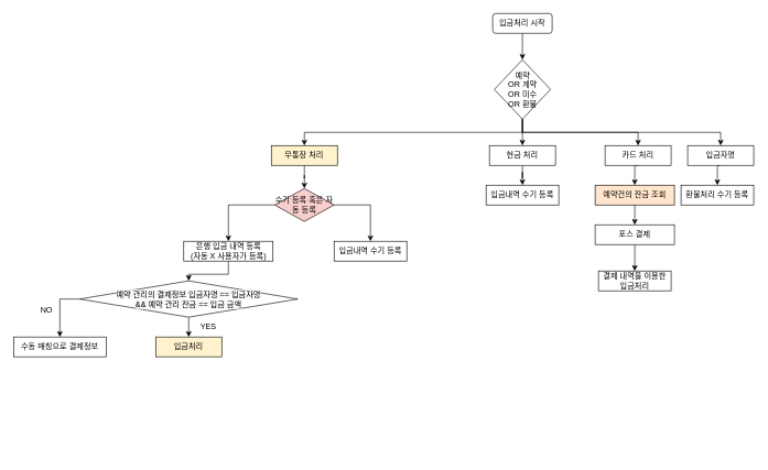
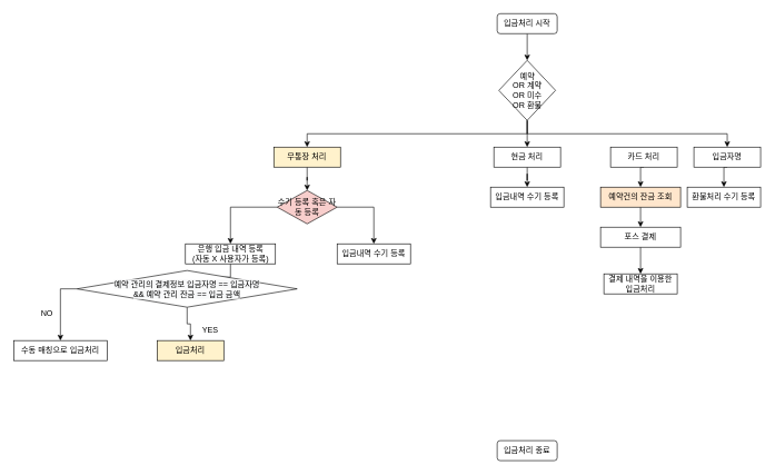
- <mxCell id="7" style="edgeStyle=orthogonalEdgeStyle;rounded=0;orthogonalLoop=1;jettySize=auto;html=1;exitX=0.5;exitY=1;exitDx=0;exitDy=0;entryX=0.5;entryY=0;entryDx=0;entryDy=0;" parent="1" source="9" target="15" edge="1"><mxGeometry relative="1" as="geometry" /></mxCell>
- <mxCell id="20" value="&#10;&#10;&lt;span style=&quot;color: rgb(0, 0, 0); font-family: helvetica; font-size: 12px; font-style: normal; font-weight: 400; letter-spacing: normal; text-align: center; text-indent: 0px; text-transform: none; word-spacing: 0px; background-color: rgb(248, 249, 250); display: inline; float: none;&quot;&gt;예약 관리의 결제정보 입금자명 == 입금자명&lt;/span&gt;&lt;br style=&quot;color: rgb(0, 0, 0); font-family: helvetica; font-size: 12px; font-style: normal; font-weight: 400; letter-spacing: normal; text-align: center; text-indent: 0px; text-transform: none; word-spacing: 0px; background-color: rgb(248, 249, 250);&quot;&gt;&lt;span style=&quot;color: rgb(0, 0, 0); font-family: helvetica; font-size: 12px; font-style: normal; font-weight: 400; letter-spacing: normal; text-align: center; text-indent: 0px; text-transform: none; word-spacing: 0px; background-color: rgb(248, 249, 250); display: inline; float: none;&quot;&gt;&amp;amp;&amp;amp; 예약 관리 잔금 == 입금 금액&lt;/span&gt;&#10;&#10;" style="rhombus;whiteSpace=wrap;html=1;" parent="1" vertex="1"><mxGeometry x="120" y="425" width="330" height="55" as="geometry" /></mxCell>
+ <mxCell id="20" value="&#10;&#10;&lt;span style=&quot;color: rgb(0, 0, 0); font-family: helvetica; font-size: 12px; font-style: normal; font-weight: 400; letter-spacing: normal; text-align: center; text-indent: 0px; text-transform: none; word-spacing: 0px; background-color: rgb(248, 249, 250); display: inline; float: none;&quot;&gt;예약 관리의 결제정보 입금자명 == 입금자명&lt;/span&gt;&lt;br style=&quot;color: rgb(0, 0, 0); font-family: helvetica; font-size: 12px; font-style: normal; font-weight: 400; letter-spacing: normal; text-align: center; text-indent: 0px; text-transform: none; word-spacing: 0px; background-color: rgb(248, 249, 250);&quot;&gt;&lt;span style=&quot;color: rgb(0, 0, 0); font-family: helvetica; font-size: 12px; font-style: normal; font-weight: 400; letter-spacing: normal; text-align: center; text-indent: 0px; text-transform: none; word-spacing: 0px; background-color: rgb(248, 249, 250); display: inline; float: none;&quot;&gt;&amp;amp;&amp;amp; 예약 관리 잔금 == 입금 금액&lt;/span&gt;&#10;&#10;" style="rhombus;whiteSpace=wrap;html=1;" parent="1" vertex="1"><mxGeometry x="115" y="405" width="330" height="55" as="geometry" /></mxCell>
- <mxCell id="22" value="수동 매칭으로 결제정보" style="rounded=0;whiteSpace=wrap;html=1;" parent="1" vertex="1"><mxGeometry x="20" y="510" width="140" height="30" as="geometry" /></mxCell>
+ <mxCell id="22" value="수동 매칭으로 입금처리" style="rounded=0;whiteSpace=wrap;html=1;" parent="1" vertex="1"><mxGeometry x="20" y="510" width="140" height="30" as="geometry" /></mxCell>
+ <mxCell id="4" value="입금처리 종료" style="rounded=1;whiteSpace=wrap;html=1;" parent="1" vertex="1"><mxGeometry x="745" y="660" width="90" height="30" as="geometry" /></mxCell>
